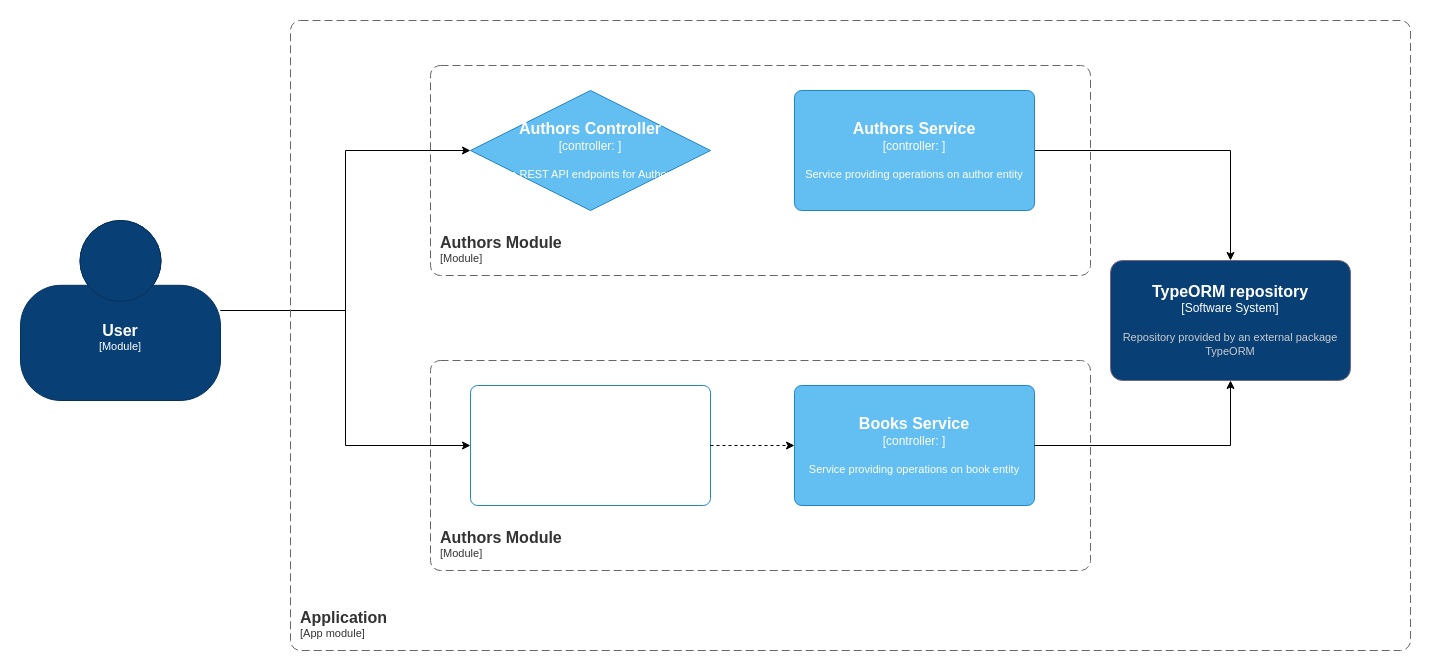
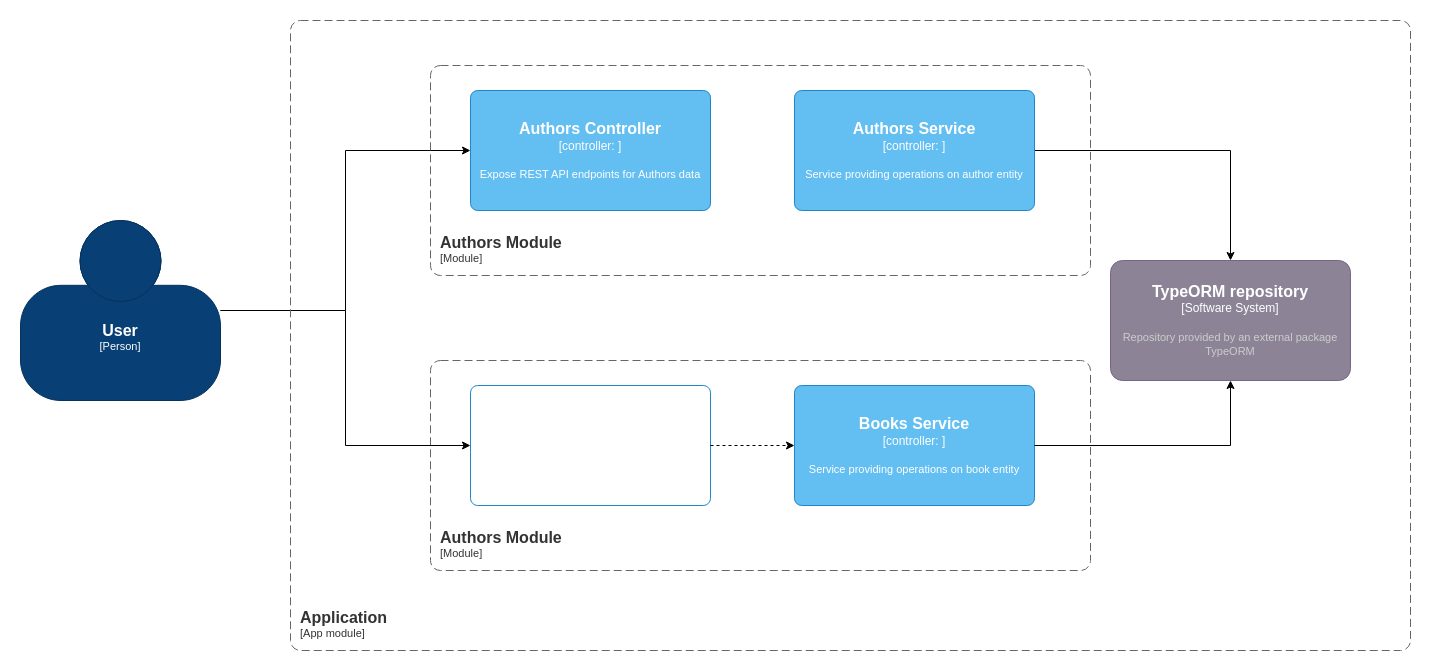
- <mxCell id="14" value="&lt;font style=&quot;font-size: 16px&quot;&gt;&lt;b&gt;Authors Controller&lt;/b&gt;&lt;/font&gt;&lt;div&gt;[controller: ]&lt;/div&gt;&lt;br&gt;&lt;div&gt;&lt;font style=&quot;font-size: 11px&quot;&gt;Expose REST API endpoints for Authors data&lt;/font&gt;&lt;/div&gt;" style="rhombus;whiteSpace=wrap;html=1;labelBackgroundColor=none;fillColor=#63BEF2;fontColor=#ffffff;align=center;arcSize=6;strokeColor=#2086C9;metaEdit=1;resizable=0;points=[[0.25,0,0],[0.5,0,0],[0.75,0,0],[1,0.25,0],[1,0.5,0],[1,0.75,0],[0.75,1,0],[0.5,1,0],[0.25,1,0],[0,0.75,0],[0,0.5,0],[0,0.25,0]];" vertex="1" parent="13"><mxGeometry x="40" y="25" width="240" height="120" as="geometry" /></mxCell>
+ <mxCell id="14" value="&lt;font style=&quot;font-size: 16px&quot;&gt;&lt;b&gt;Authors Controller&lt;/b&gt;&lt;/font&gt;&lt;div&gt;[controller: ]&lt;/div&gt;&lt;br&gt;&lt;div&gt;&lt;font style=&quot;font-size: 11px&quot;&gt;Expose REST API endpoints for Authors data&lt;/font&gt;&lt;/div&gt;" style="rounded=1;whiteSpace=wrap;html=1;labelBackgroundColor=none;fillColor=#63BEF2;fontColor=#ffffff;align=center;arcSize=6;strokeColor=#2086C9;metaEdit=1;resizable=0;points=[[0.25,0,0],[0.5,0,0],[0.75,0,0],[1,0.25,0],[1,0.5,0],[1,0.75,0],[0.75,1,0],[0.5,1,0],[0.25,1,0],[0,0.75,0],[0,0.5,0],[0,0.25,0]];" vertex="1" parent="13"><mxGeometry x="40" y="25" width="240" height="120" as="geometry" /></mxCell>
- <mxCell id="11" value="&lt;font style=&quot;font-size: 16px&quot;&gt;&lt;b&gt;TypeORM repository&lt;/b&gt;&lt;/font&gt;&lt;div&gt;[Software System]&lt;/div&gt;&lt;br&gt;&lt;div&gt;&lt;font style=&quot;font-size: 11px&quot;&gt;&lt;font color=&quot;#cccccc&quot;&gt;Repository provided by an external package TypeORM&lt;/font&gt;&lt;/div&gt;" style="rounded=1;whiteSpace=wrap;html=1;labelBackgroundColor=none;fillColor=#083f75;fontColor=#ffffff;align=center;arcSize=10;strokeColor=#736782;metaEdit=1;resizable=0;points=[[0.25,0,0],[0.5,0,0],[0.75,0,0],[1,0.25,0],[1,0.5,0],[1,0.75,0],[0.75,1,0],[0.5,1,0],[0.25,1,0],[0,0.75,0],[0,0.5,0],[0,0.25,0]];" vertex="1" parent="1"><mxGeometry x="1110" y="260" width="240" height="120" as="geometry" /></mxCell>
+ <mxCell id="11" value="&lt;font style=&quot;font-size: 16px&quot;&gt;&lt;b&gt;TypeORM repository&lt;/b&gt;&lt;/font&gt;&lt;div&gt;[Software System]&lt;/div&gt;&lt;br&gt;&lt;div&gt;&lt;font style=&quot;font-size: 11px&quot;&gt;&lt;font color=&quot;#cccccc&quot;&gt;Repository provided by an external package TypeORM&lt;/font&gt;&lt;/div&gt;" style="rounded=1;whiteSpace=wrap;html=1;labelBackgroundColor=none;fillColor=#8C8496;fontColor=#ffffff;align=center;arcSize=10;strokeColor=#736782;metaEdit=1;resizable=0;points=[[0.25,0,0],[0.5,0,0],[0.75,0,0],[1,0.25,0],[1,0.5,0],[1,0.75,0],[0.75,1,0],[0.5,1,0],[0.25,1,0],[0,0.75,0],[0,0.5,0],[0,0.25,0]];" vertex="1" parent="1"><mxGeometry x="1110" y="260" width="240" height="120" as="geometry" /></mxCell>
- <mxCell id="9" value="&lt;font style=&quot;font-size: 16px&quot;&gt;&lt;b&gt;User&lt;/b&gt;&lt;/font&gt;&lt;div&gt;[Module]&lt;/div&gt;&lt;br&gt;&lt;div&gt;&lt;font style=&quot;font-size: 11px&quot;&gt;&lt;font color=&quot;#cccccc&quot;&gt;&lt;/font&gt;&lt;/div&gt;" style="html=1;fontSize=11;dashed=0;whiteSpace=wrap;fillColor=#083F75;strokeColor=#06315C;fontColor=#ffffff;shape=mxgraph.c4.person2;align=center;metaEdit=1;points=[[0.5,0,0],[1,0.5,0],[1,0.75,0],[0.75,1,0],[0.5,1,0],[0.25,1,0],[0,0.75,0],[0,0.5,0]];resizable=0;" vertex="1" parent="1"><mxGeometry x="20" y="220" width="200" height="180" as="geometry" /></mxCell>
+ <mxCell id="9" value="&lt;font style=&quot;font-size: 16px&quot;&gt;&lt;b&gt;User&lt;/b&gt;&lt;/font&gt;&lt;div&gt;[Person]&lt;/div&gt;&lt;br&gt;&lt;div&gt;&lt;font style=&quot;font-size: 11px&quot;&gt;&lt;font color=&quot;#cccccc&quot;&gt;&lt;/font&gt;&lt;/div&gt;" style="html=1;fontSize=11;dashed=0;whiteSpace=wrap;fillColor=#083F75;strokeColor=#06315C;fontColor=#ffffff;shape=mxgraph.c4.person2;align=center;metaEdit=1;points=[[0.5,0,0],[1,0.5,0],[1,0.75,0],[0.75,1,0],[0.5,1,0],[0.25,1,0],[0,0.75,0],[0,0.5,0]];resizable=0;" vertex="1" parent="1"><mxGeometry x="20" y="220" width="200" height="180" as="geometry" /></mxCell>
